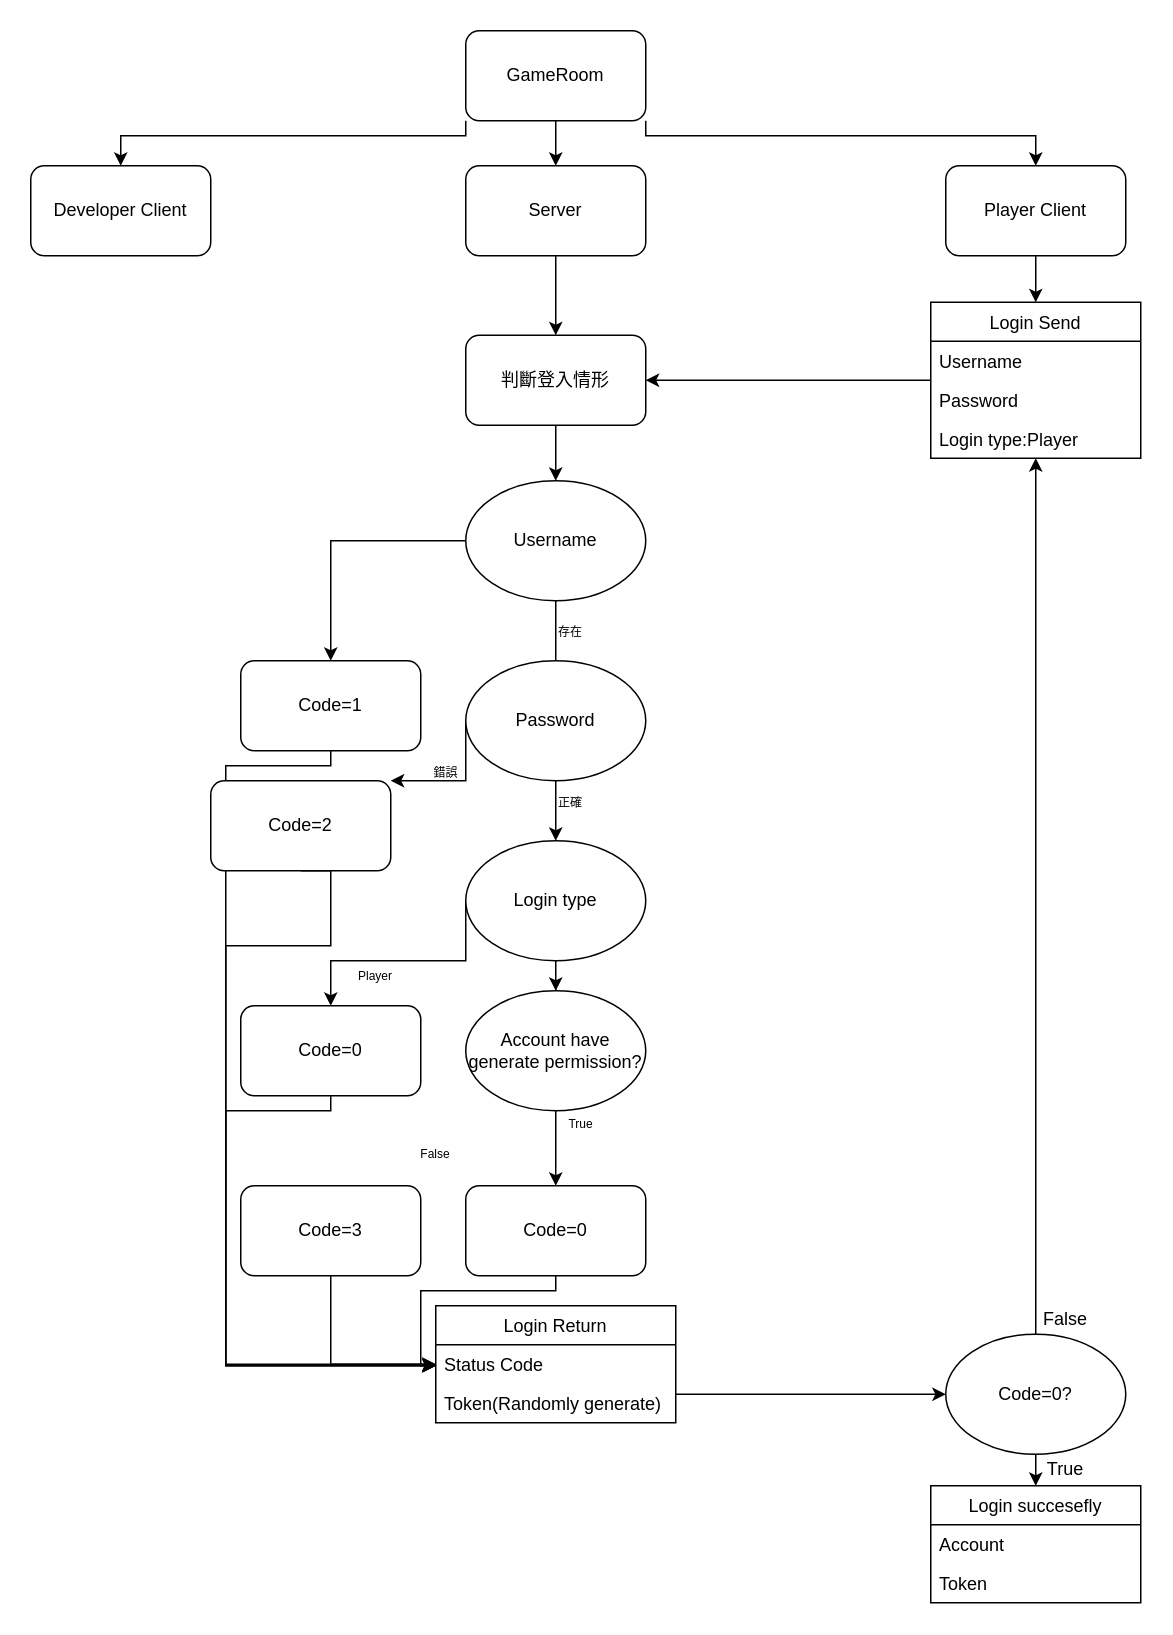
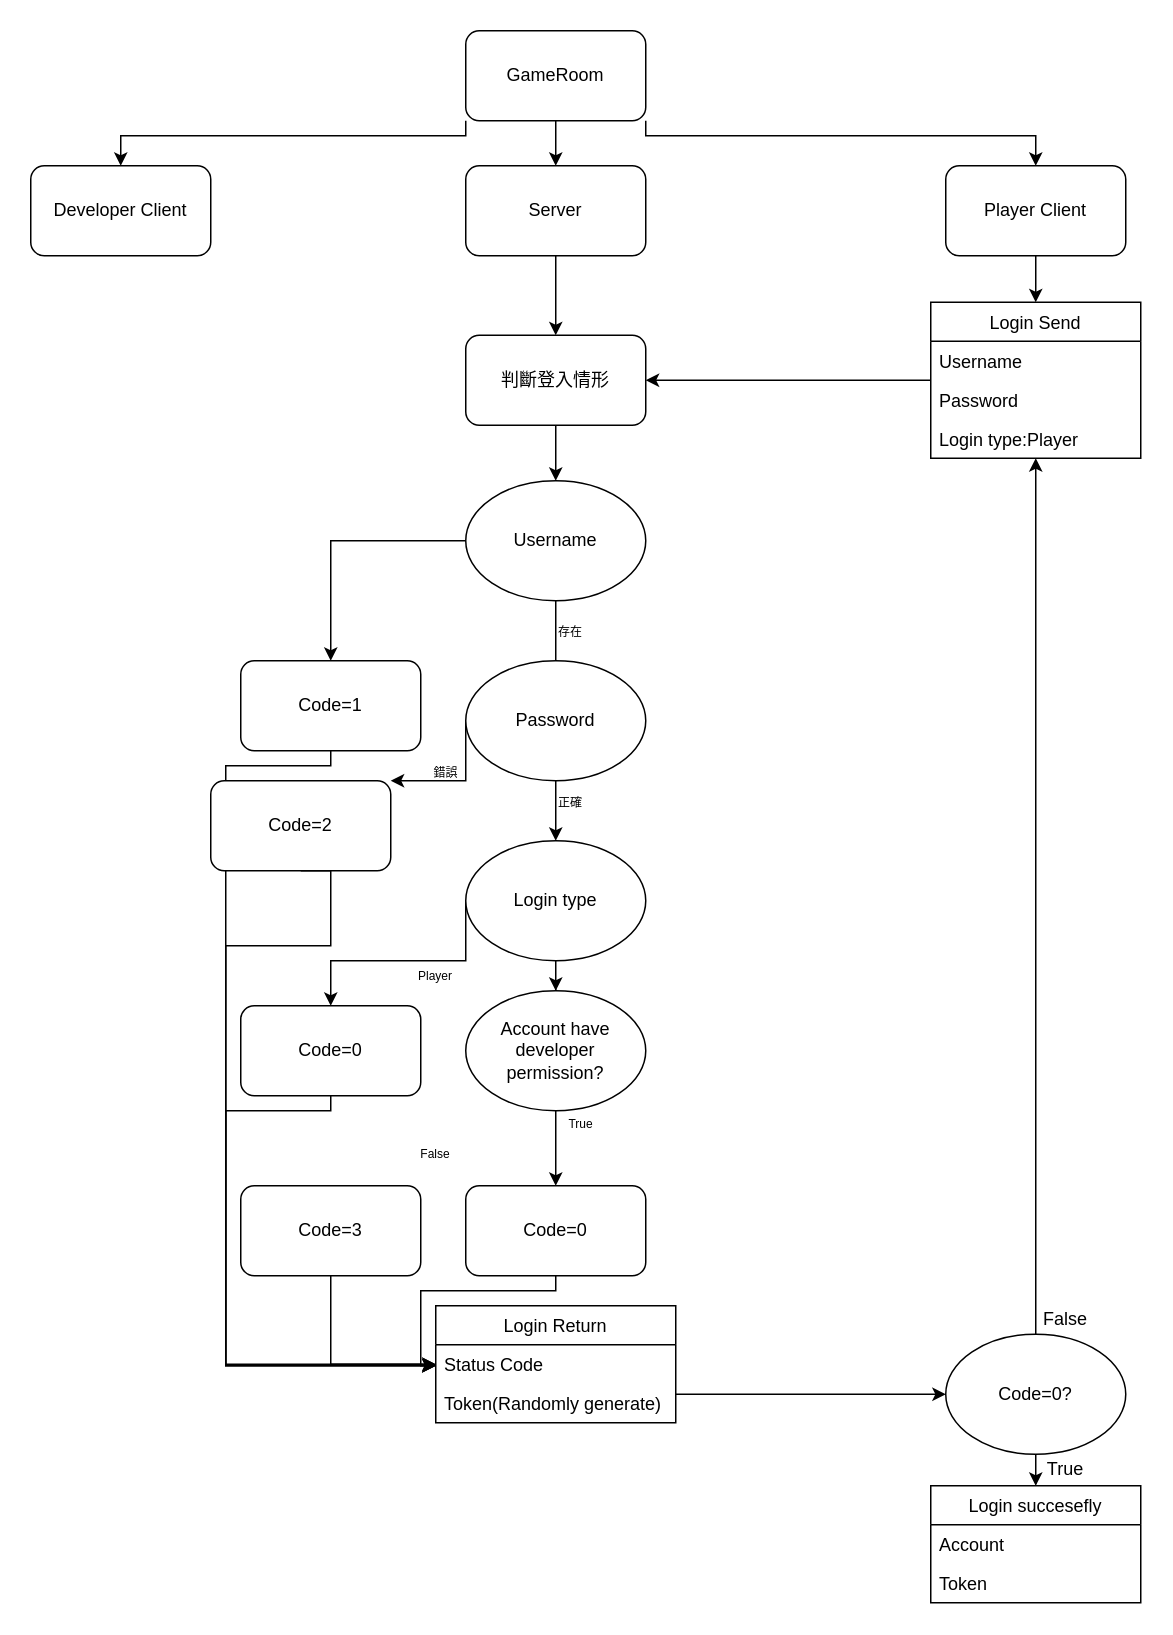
- <mxCell id="40" value="Player" style="text;html=1;strokeColor=none;fillColor=none;align=center;verticalAlign=middle;whiteSpace=wrap;rounded=0;glass=0;fontSize=8;" vertex="1" parent="1"><mxGeometry x="230" y="640" width="40" height="20" as="geometry" /></mxCell>
+ <mxCell id="40" value="Player" style="text;html=1;strokeColor=none;fillColor=none;align=center;verticalAlign=middle;whiteSpace=wrap;rounded=0;glass=0;fontSize=8;" vertex="1" parent="1"><mxGeometry x="270" y="640" width="40" height="20" as="geometry" /></mxCell>
- <mxCell id="42" value="Account have generate permission?" style="ellipse;whiteSpace=wrap;html=1;rounded=0;glass=0;fontSize=12;strokeColor=#000000;align=center;" vertex="1" parent="1"><mxGeometry x="310" y="660" width="120" height="80" as="geometry" /></mxCell>
+ <mxCell id="42" value="Account have developer permission?" style="ellipse;whiteSpace=wrap;html=1;rounded=0;glass=0;fontSize=12;strokeColor=#000000;align=center;" vertex="1" parent="1"><mxGeometry x="310" y="660" width="120" height="80" as="geometry" /></mxCell>
